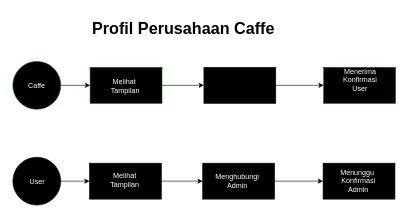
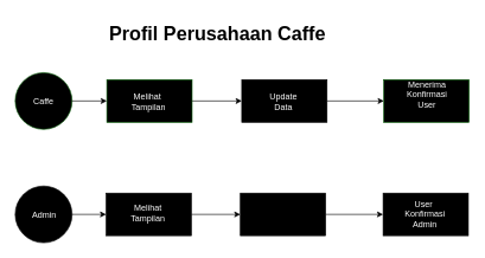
+ <mxCell id="10" value="Update&lt;div&gt;Data&lt;/div&gt;" style="text;html=1;align=center;verticalAlign=middle;whiteSpace=wrap;rounded=0;fontColor=#FFFFFF;" vertex="1" parent="1"><mxGeometry x="368" y="129" width="60" height="30" as="geometry" /></mxCell>
- <mxCell id="15" value="User" style="text;html=1;align=center;verticalAlign=middle;whiteSpace=wrap;rounded=0;fontColor=#FFFFFF;" vertex="1" parent="1"><mxGeometry x="31" y="288" width="60" height="30" as="geometry" /></mxCell>
+ <mxCell id="15" value="Admin" style="text;html=1;align=center;verticalAlign=middle;whiteSpace=wrap;rounded=0;fontColor=#FFFFFF;" vertex="1" parent="1"><mxGeometry x="31" y="288" width="60" height="30" as="geometry" /></mxCell>
- <mxCell id="22" value="Menghubungi&lt;div&gt;Admin&lt;/div&gt;" style="text;html=1;align=center;verticalAlign=middle;whiteSpace=wrap;rounded=0;fontColor=#FFFFFF;" vertex="1" parent="1"><mxGeometry x="365" y="287" width="60" height="30" as="geometry" /></mxCell>
- <mxCell id="23" value="Menunggu&amp;nbsp;&lt;div&gt;Konfirmasi&lt;/div&gt;&lt;div&gt;Admin&lt;/div&gt;" style="text;html=1;align=center;verticalAlign=middle;whiteSpace=wrap;rounded=0;fontColor=#FFFFFF;" vertex="1" parent="1"><mxGeometry x="567" y="287" width="60" height="30" as="geometry" /></mxCell>
+ <mxCell id="23" value="User&amp;nbsp;&lt;div&gt;Konfirmasi&lt;/div&gt;&lt;div&gt;Admin&lt;/div&gt;" style="text;html=1;align=center;verticalAlign=middle;whiteSpace=wrap;rounded=0;fontColor=#FFFFFF;" vertex="1" parent="1"><mxGeometry x="567" y="287" width="60" height="30" as="geometry" /></mxCell>
